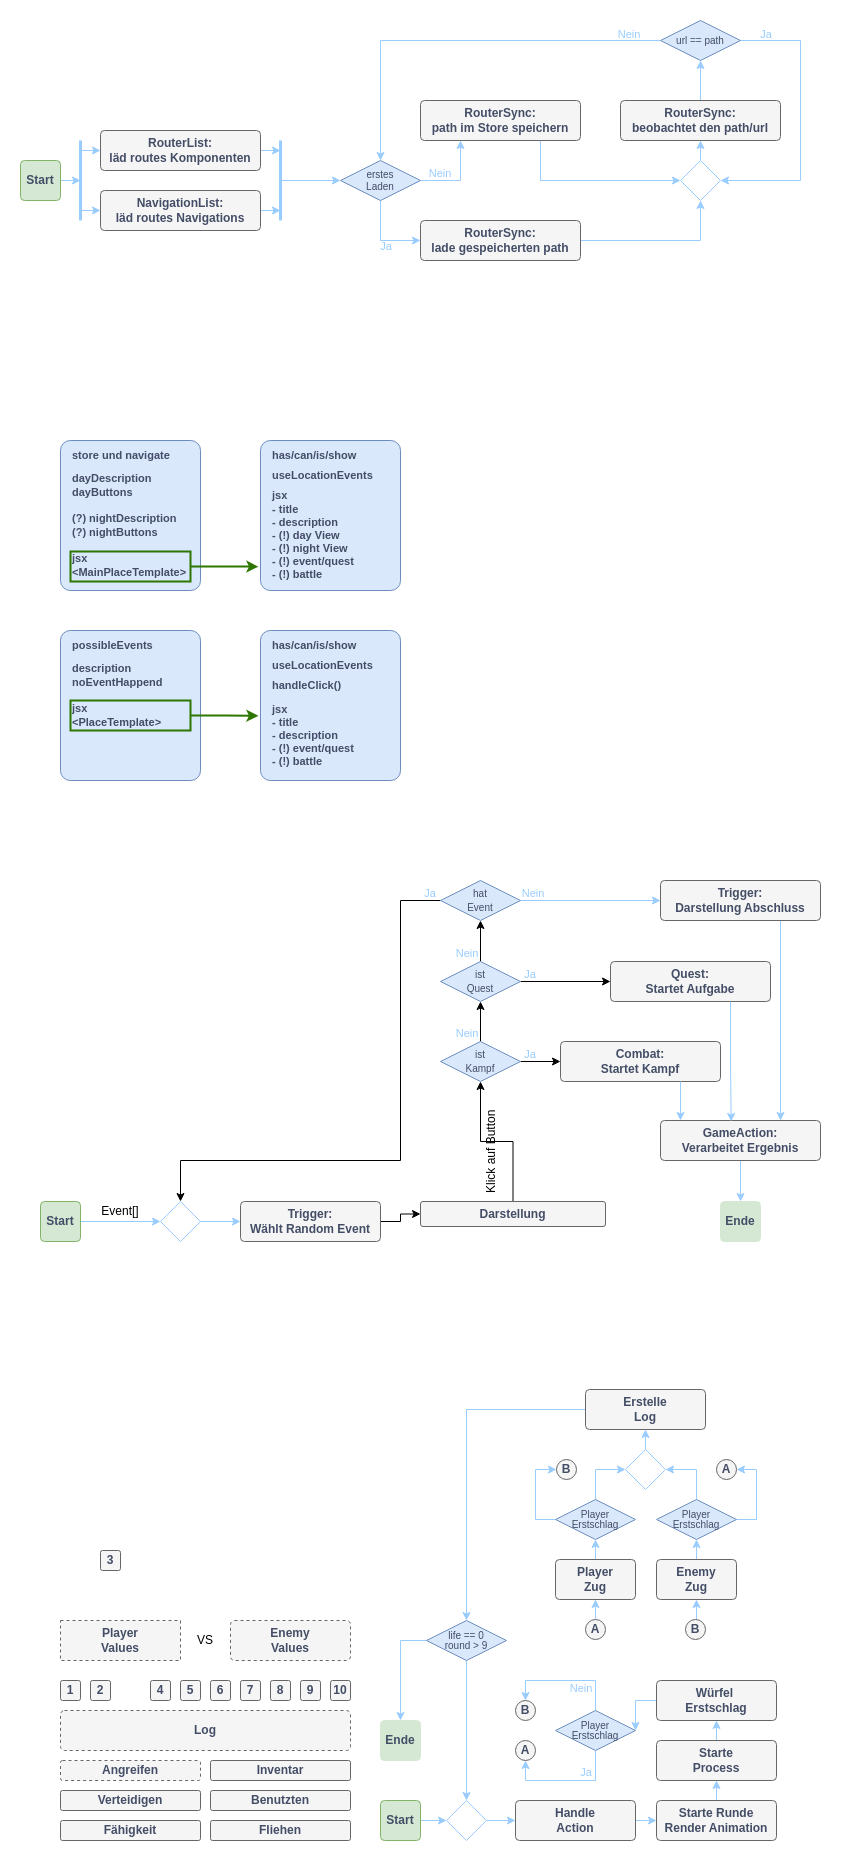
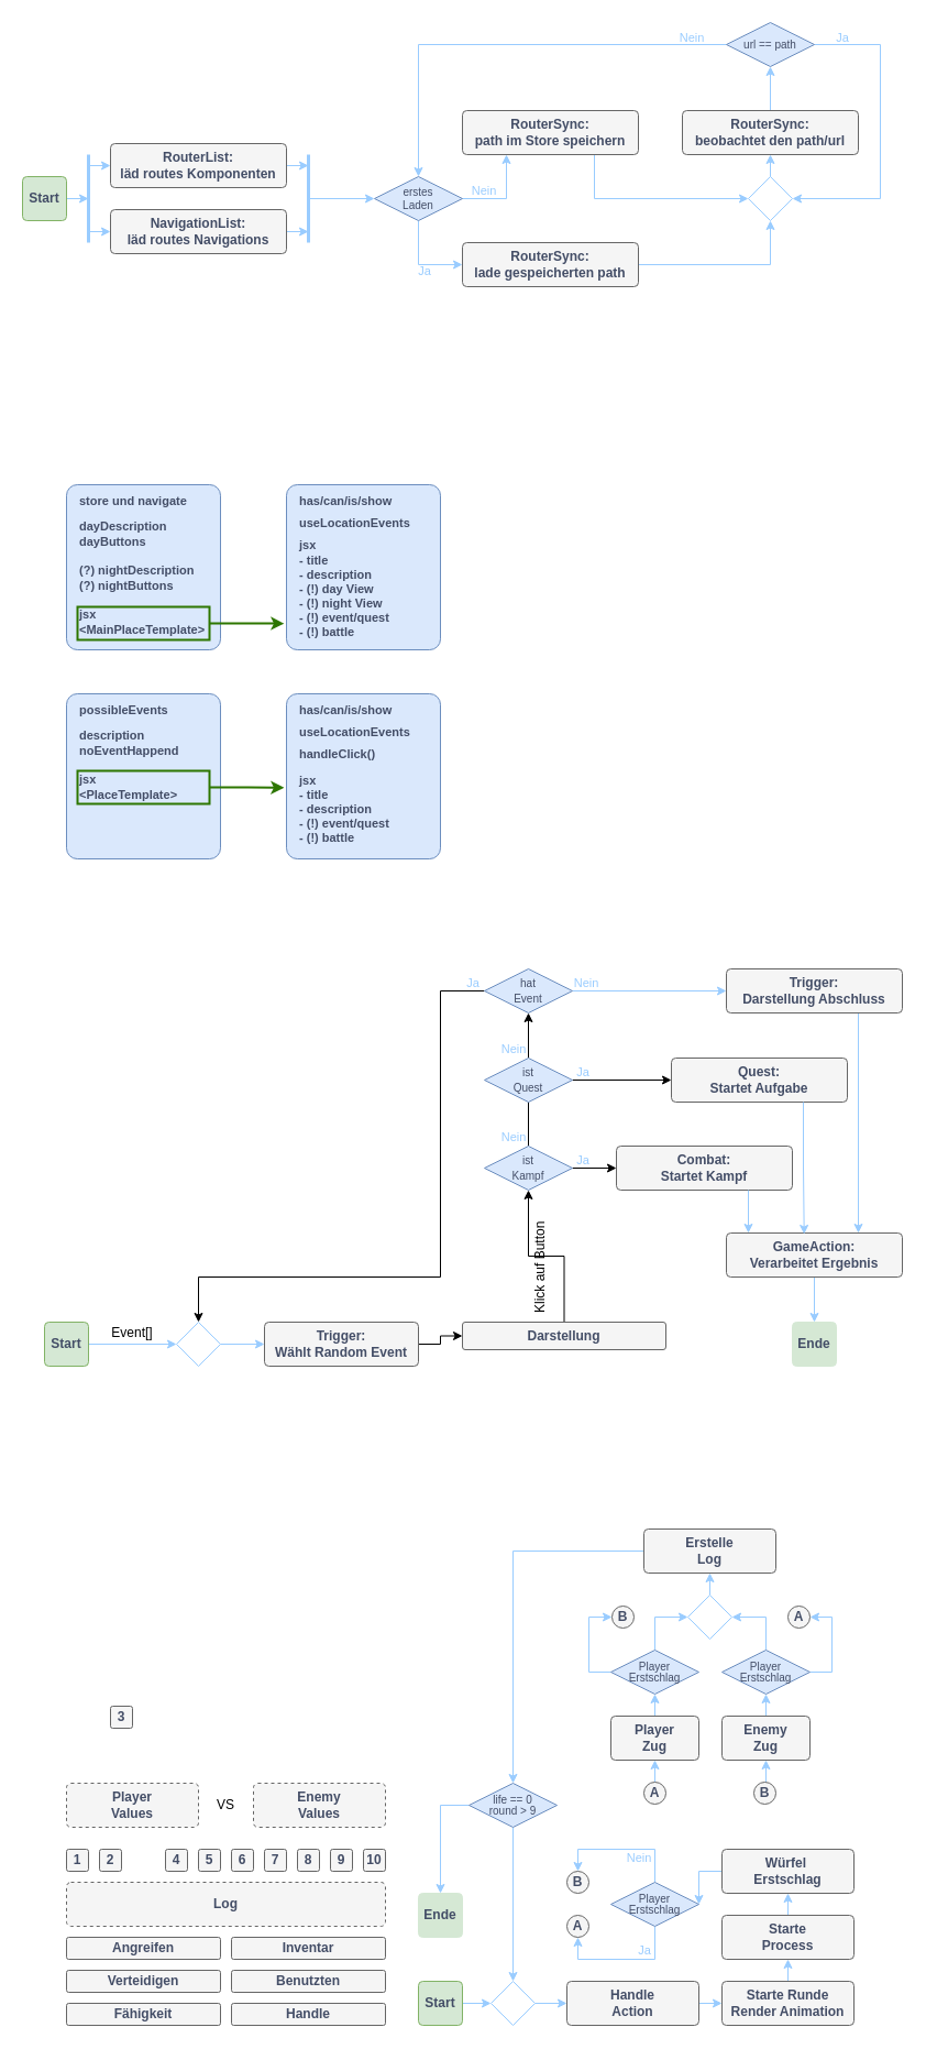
- <mxCell id="57" style="edgeStyle=orthogonalEdgeStyle;rounded=0;orthogonalLoop=1;jettySize=auto;html=1;exitX=0.5;exitY=0;exitDx=0;exitDy=0;entryX=0.5;entryY=1;entryDx=0;entryDy=0;strokeColor=light-dark(#000000,#1E4A76);" edge="1" parent="1" source="59" target="62"><mxGeometry relative="1" as="geometry" /></mxCell>
+ <mxCell id="57" style="edgeStyle=orthogonalEdgeStyle;rounded=0;orthogonalLoop=1;jettySize=auto;html=1;exitX=0.5;exitY=0;exitDx=0;exitDy=0;entryX=0.5;entryY=1;entryDx=0;entryDy=0;strokeColor=light-dark(#000000,#1E4A76);endArrow=none;" edge="1" parent="1" source="59" target="62"><mxGeometry relative="1" as="geometry" /></mxCell>
- <mxCell id="100" value="Player&lt;div&gt;Values&lt;/div&gt;" style="arcSize=10;whiteSpace=wrap;html=1;align=center;fillColor=#f5f5f5;strokeColor=#666666;fontColor=#434D66;fontStyle=1;dashed=1;rounded=0;" vertex="1" parent="1"><mxGeometry x="60" y="1620" width="120" height="40" as="geometry" /></mxCell>
+ <mxCell id="100" value="Player&lt;div&gt;Values&lt;/div&gt;" style="rounded=1;arcSize=10;whiteSpace=wrap;html=1;align=center;fillColor=#f5f5f5;strokeColor=#666666;fontColor=#434D66;fontStyle=1;dashed=1;" vertex="1" parent="1"><mxGeometry x="60" y="1620" width="120" height="40" as="geometry" /></mxCell>
- <mxCell id="103" value="Angreifen" style="rounded=1;arcSize=10;whiteSpace=wrap;html=1;align=center;fillColor=#f5f5f5;strokeColor=#666666;fontColor=#434D66;fontStyle=1;dashed=1;" vertex="1" parent="1"><mxGeometry x="60" y="1760" width="140" height="20" as="geometry" /></mxCell>
+ <mxCell id="103" value="Angreifen" style="rounded=1;arcSize=10;whiteSpace=wrap;html=1;align=center;fillColor=#f5f5f5;strokeColor=#666666;fontColor=#434D66;fontStyle=1" vertex="1" parent="1"><mxGeometry x="60" y="1760" width="140" height="20" as="geometry" /></mxCell>
- <mxCell id="108" value="Fliehen" style="rounded=1;arcSize=10;whiteSpace=wrap;html=1;align=center;fillColor=#f5f5f5;strokeColor=#666666;fontColor=#434D66;fontStyle=1" vertex="1" parent="1"><mxGeometry x="210" y="1820" width="140" height="20" as="geometry" /></mxCell>
+ <mxCell id="108" value="Handle" style="rounded=1;arcSize=10;whiteSpace=wrap;html=1;align=center;fillColor=#f5f5f5;strokeColor=#666666;fontColor=#434D66;fontStyle=1" vertex="1" parent="1"><mxGeometry x="210" y="1820" width="140" height="20" as="geometry" /></mxCell>
